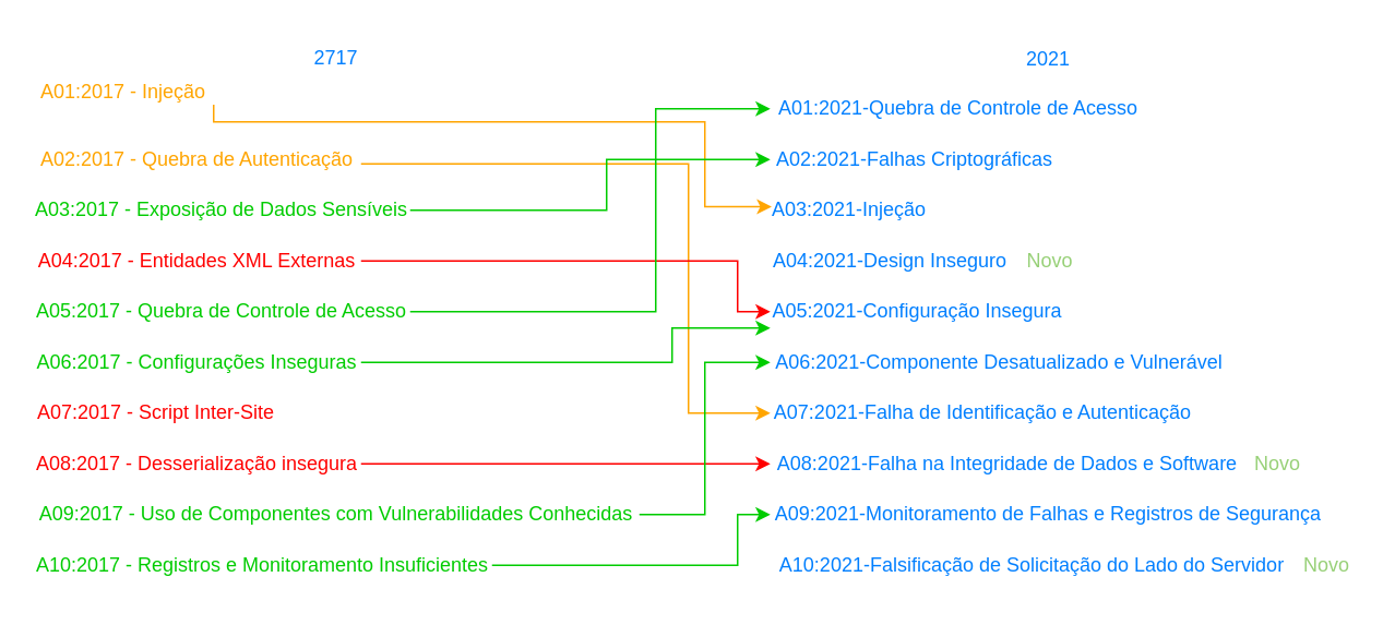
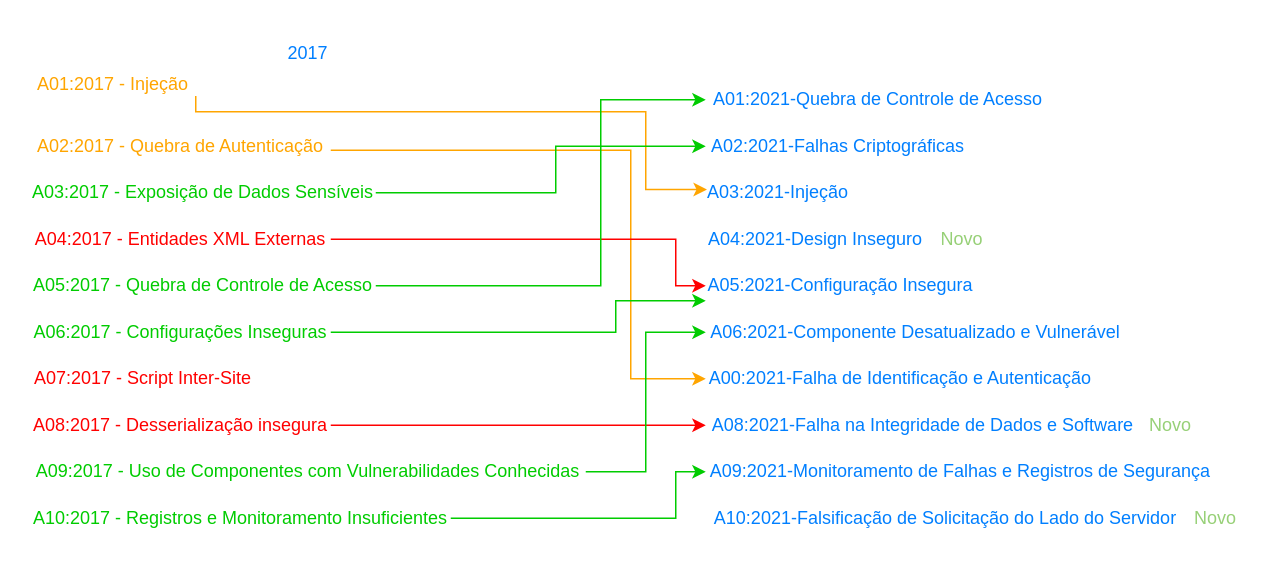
- <mxCell id="2" value="2717" style="text;html=1;strokeColor=none;fillColor=none;align=center;verticalAlign=middle;whiteSpace=wrap;rounded=0;fontColor=#007FFF;" parent="1" vertex="1"><mxGeometry x="190" y="20" width="30" height="30" as="geometry" /></mxCell>
+ <mxCell id="2" value="2017" style="text;html=1;strokeColor=none;fillColor=none;align=center;verticalAlign=middle;whiteSpace=wrap;rounded=0;fontColor=#007FFF;" parent="1" vertex="1"><mxGeometry x="190" y="20" width="30" height="30" as="geometry" /></mxCell>
- <mxCell id="32" value="2021" style="text;html=1;strokeColor=none;fillColor=none;align=center;verticalAlign=middle;whiteSpace=wrap;rounded=0;fontColor=#007FFF;" parent="1" vertex="1"><mxGeometry x="625" y="21" width="30" height="30" as="geometry" /></mxCell>
- <mxCell id="28" value="A07:2021-Falha de Identificação e Autenticação" style="text;html=1;strokeColor=none;fillColor=none;align=center;verticalAlign=middle;whiteSpace=wrap;rounded=0;fontColor=#007FFF;" parent="1" vertex="1"><mxGeometry x="470" y="237" width="260" height="30" as="geometry" /></mxCell>
+ <mxCell id="28" value="A00:2021-Falha de Identificação e Autenticação" style="text;html=1;strokeColor=none;fillColor=none;align=center;verticalAlign=middle;whiteSpace=wrap;rounded=0;fontColor=#007FFF;" parent="1" vertex="1"><mxGeometry x="470" y="237" width="260" height="30" as="geometry" /></mxCell>
